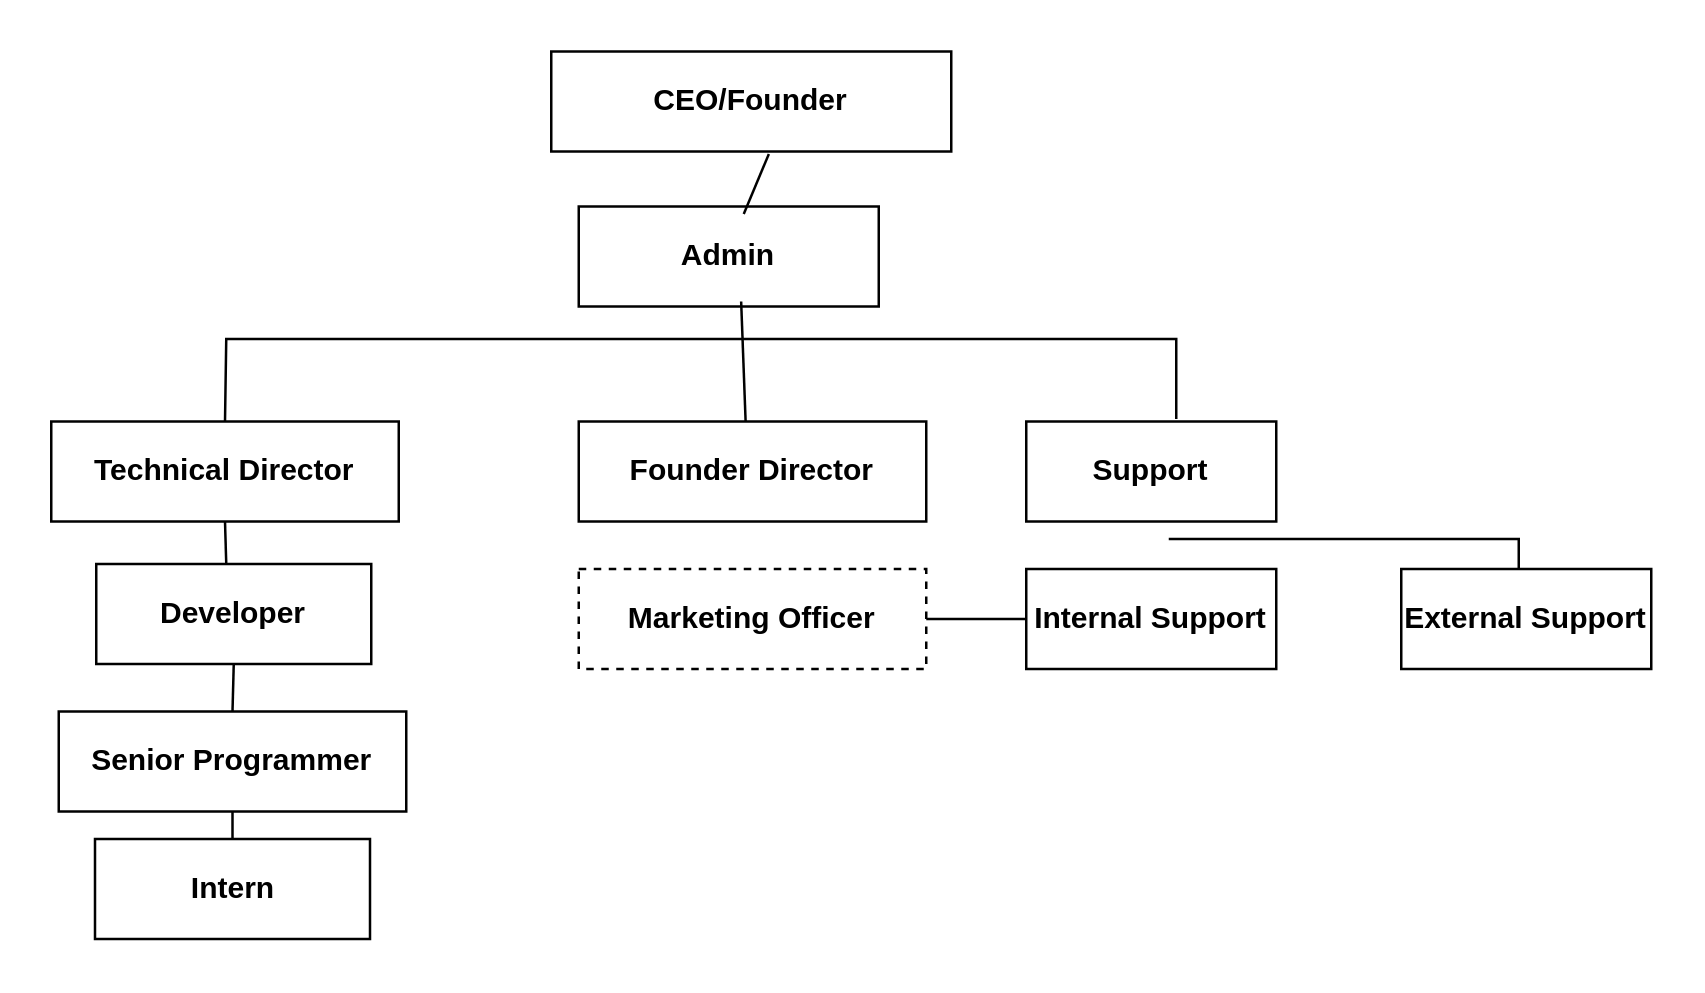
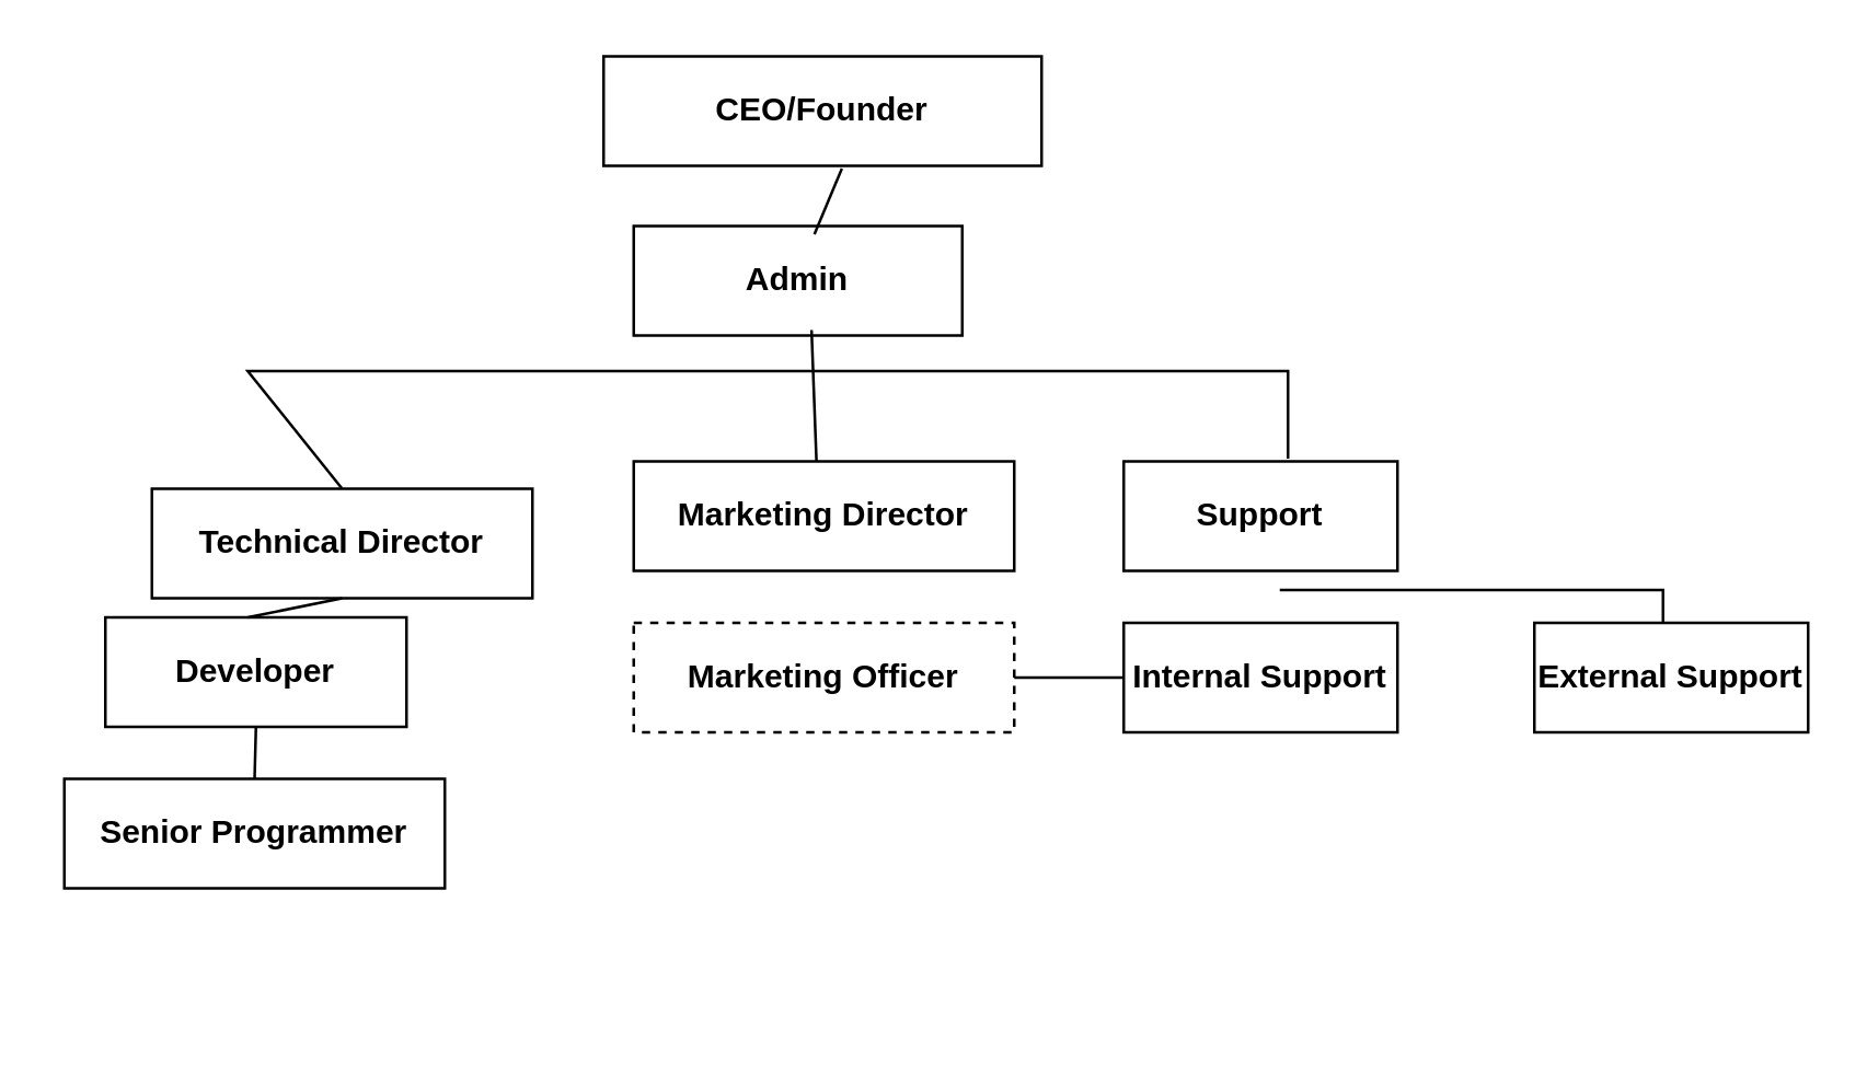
- <mxCell id="6" value="&lt;b&gt;Technical Director&lt;/b&gt;" style="rounded=0;whiteSpace=wrap;html=1;" vertex="1" parent="1"><mxGeometry x="20" y="168" width="139" height="40" as="geometry" /></mxCell>
+ <mxCell id="6" value="&lt;b&gt;Technical Director&lt;/b&gt;" style="rounded=0;whiteSpace=wrap;html=1;" vertex="1" parent="1"><mxGeometry x="55" y="178" width="139" height="40" as="geometry" /></mxCell>
- <mxCell id="4" value="&lt;b&gt;Founder Director&lt;/b&gt;" style="rounded=0;whiteSpace=wrap;html=1;" vertex="1" parent="1"><mxGeometry x="231" y="168" width="139" height="40" as="geometry" /></mxCell>
+ <mxCell id="4" value="&lt;b&gt;Marketing Director&lt;/b&gt;" style="rounded=0;whiteSpace=wrap;html=1;" vertex="1" parent="1"><mxGeometry x="231" y="168" width="139" height="40" as="geometry" /></mxCell>
- <mxCell id="16" value="" style="endArrow=none;html=1;rounded=0;exitX=0.5;exitY=1;exitDx=0;exitDy=0;entryX=0.5;entryY=0;entryDx=0;entryDy=0;" edge="1" parent="1" source="8" target="9"><mxGeometry width="50" height="50" relative="1" as="geometry"><mxPoint x="260" y="265" as="sourcePoint" /><mxPoint x="310" y="215" as="targetPoint" /></mxGeometry></mxCell>
- <mxCell id="9" value="&lt;b&gt;Intern&lt;/b&gt;" style="rounded=0;whiteSpace=wrap;html=1;" vertex="1" parent="1"><mxGeometry x="37.5" y="335" width="110" height="40" as="geometry" /></mxCell>
